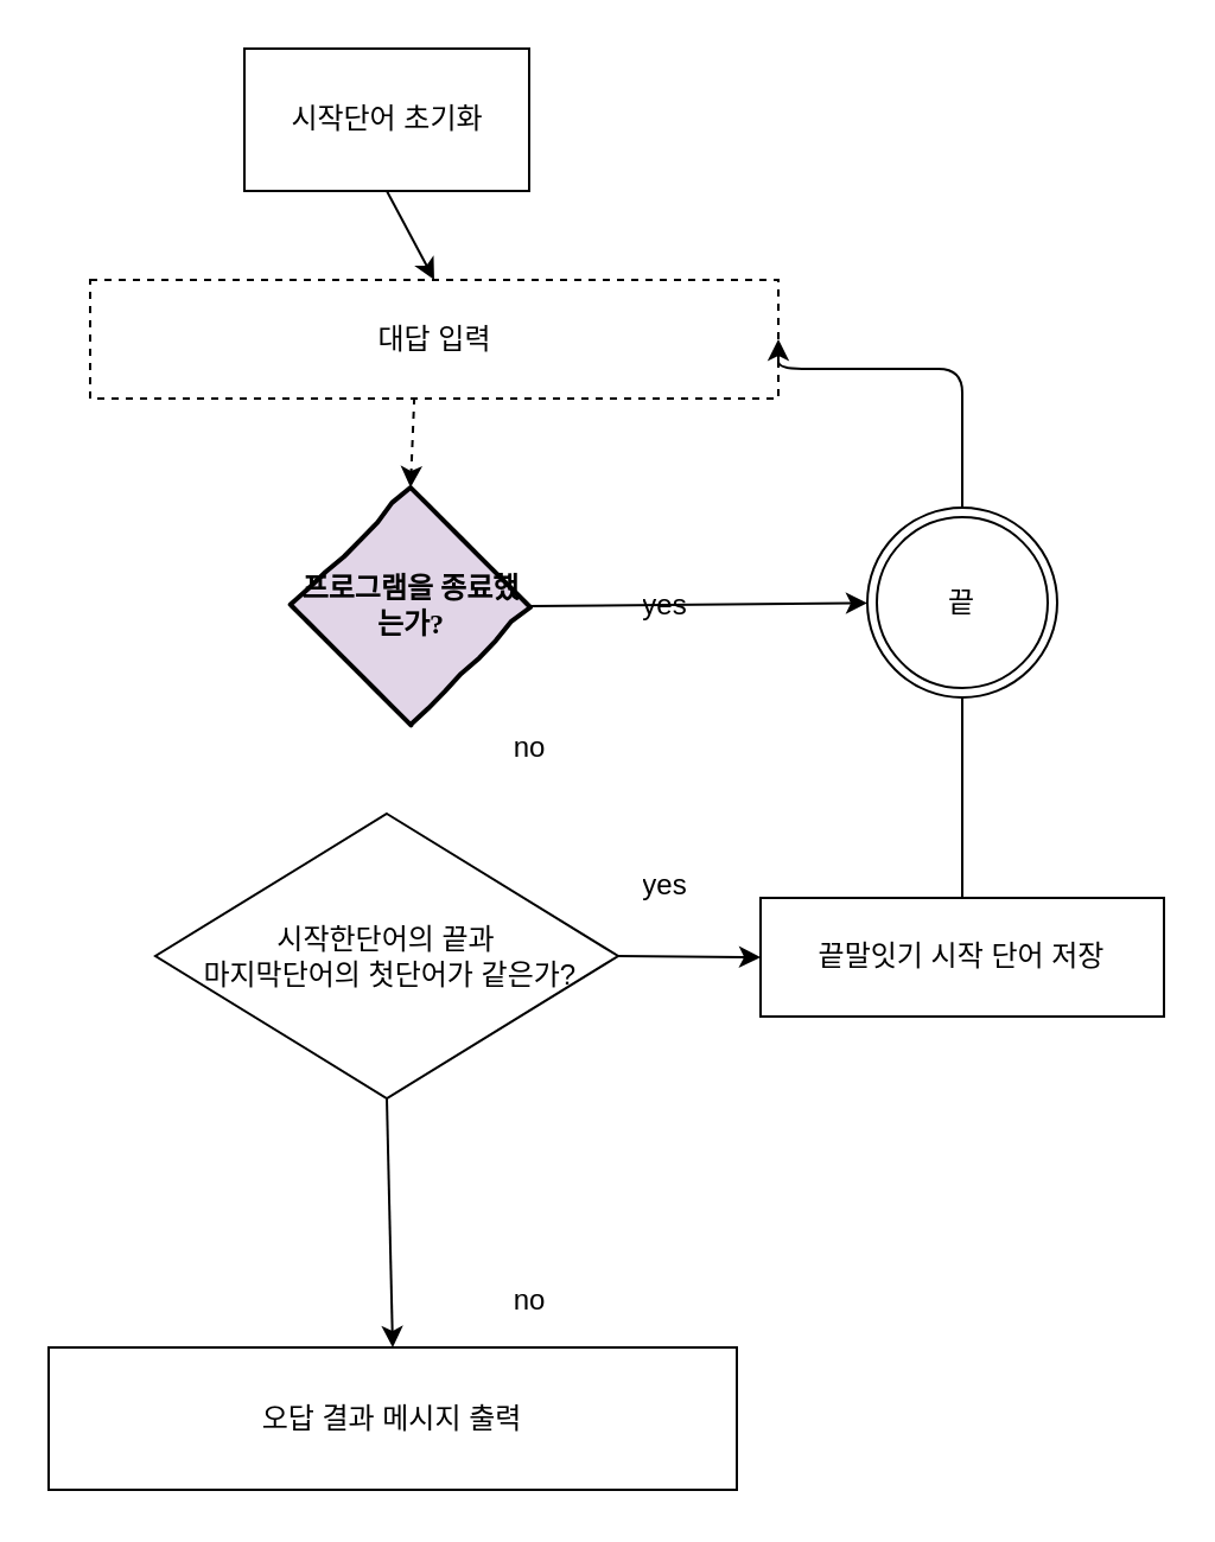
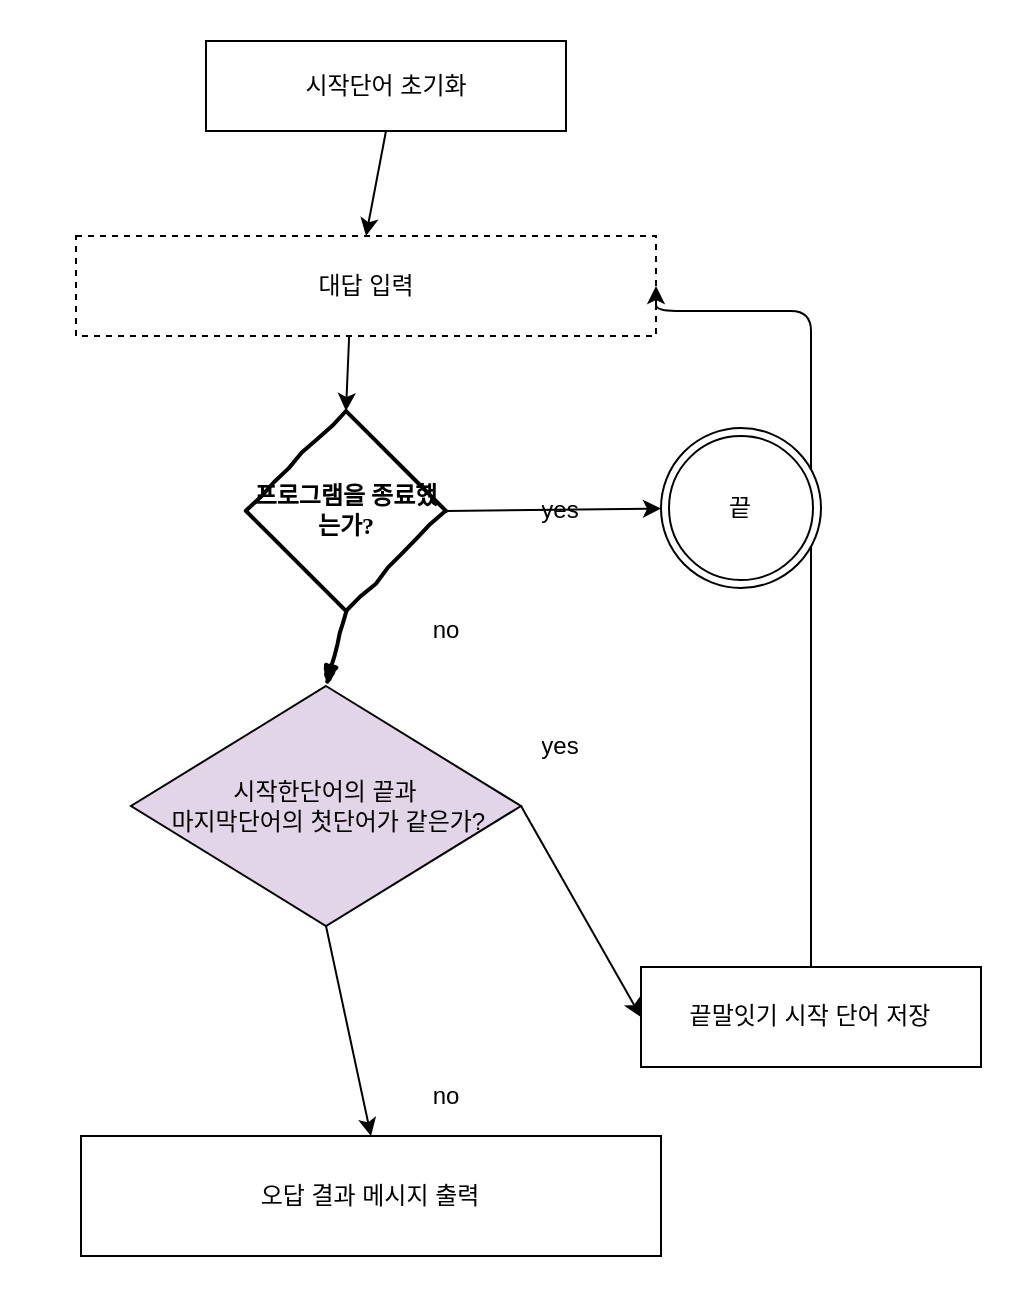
- <mxCell id="9" value="시작단어 초기화" style="rounded=0;whiteSpace=wrap;html=1;" vertex="1" parent="1"><mxGeometry x="102.5" y="20" width="120" height="60" as="geometry" /></mxCell>
+ <mxCell id="9" value="시작단어 초기화" style="rounded=0;whiteSpace=wrap;html=1;" vertex="1" parent="1"><mxGeometry x="102.5" y="20" width="180" height="45" as="geometry" /></mxCell>
- <mxCell id="18" value="" style="endArrow=classic;html=1;entryX=0.5;entryY=0;entryDx=0;entryDy=0;exitX=0.471;exitY=0.99;exitDx=0;exitDy=0;exitPerimeter=0;dashed=1;" edge="1" parent="1" source="3" target="12"><mxGeometry width="50" height="50" relative="1" as="geometry"><mxPoint x="20" y="695" as="sourcePoint" /><mxPoint x="70" y="645" as="targetPoint" /></mxGeometry></mxCell>
+ <mxCell id="18" value="" style="endArrow=classic;html=1;entryX=0.5;entryY=0;entryDx=0;entryDy=0;exitX=0.471;exitY=0.99;exitDx=0;exitDy=0;exitPerimeter=0;" edge="1" parent="1" source="3" target="12"><mxGeometry width="50" height="50" relative="1" as="geometry"><mxPoint x="20" y="695" as="sourcePoint" /><mxPoint x="70" y="645" as="targetPoint" /></mxGeometry></mxCell>
- <mxCell id="16" value="끝" style="ellipse;shape=doubleEllipse;whiteSpace=wrap;html=1;aspect=fixed;" vertex="1" parent="1"><mxGeometry x="365" y="213.5" width="80" height="80" as="geometry" /></mxCell>
+ <mxCell id="16" value="끝" style="ellipse;shape=doubleEllipse;whiteSpace=wrap;html=1;aspect=fixed;" vertex="1" parent="1"><mxGeometry x="330" y="213.5" width="80" height="80" as="geometry" /></mxCell>
- <mxCell id="12" value="프로그램을 종료했는가?" style="rhombus;html=1;align=center;whiteSpace=wrap;comic=1;strokeWidth=2;fontFamily=Comic Sans MS;fontStyle=1;fillColor=#e1d5e7;" vertex="1" parent="1"><mxGeometry x="122.5" y="205" width="100" height="100" as="geometry" /></mxCell>
+ <mxCell id="12" value="프로그램을 종료했는가?" style="rhombus;html=1;align=center;whiteSpace=wrap;comic=1;strokeWidth=2;fontFamily=Comic Sans MS;fontStyle=1;" vertex="1" parent="1"><mxGeometry x="122.5" y="205" width="100" height="100" as="geometry" /></mxCell>
+ <mxCell id="17" value="" style="rounded=0;comic=1;strokeWidth=2;endArrow=blockThin;html=1;fontFamily=Comic Sans MS;fontStyle=1;entryX=0.5;entryY=0;entryDx=0;entryDy=0;exitX=0.5;exitY=1;exitDx=0;exitDy=0;" edge="1" parent="1" source="12" target="4"><mxGeometry width="50" height="50" relative="1" as="geometry"><mxPoint x="20" y="695" as="sourcePoint" /><mxPoint x="70" y="645" as="targetPoint" /></mxGeometry></mxCell>
- <mxCell id="4" value="시작한단어의 끝과&lt;br&gt;&amp;nbsp;마지막단어의 첫단어가 같은가?" style="rhombus;whiteSpace=wrap;html=1;" vertex="1" parent="1"><mxGeometry x="65" y="342.5" width="195" height="120" as="geometry" /></mxCell>
+ <mxCell id="4" value="시작한단어의 끝과&lt;br&gt;&amp;nbsp;마지막단어의 첫단어가 같은가?" style="rhombus;whiteSpace=wrap;html=1;fillColor=#e1d5e7;" vertex="1" parent="1"><mxGeometry x="65" y="342.5" width="195" height="120" as="geometry" /></mxCell>
- <mxCell id="2" value="끝말잇기 시작 단어 저장" style="rounded=0;whiteSpace=wrap;html=1;" vertex="1" parent="1"><mxGeometry x="320" y="378" width="170" height="50" as="geometry" /></mxCell>
+ <mxCell id="2" value="끝말잇기 시작 단어 저장" style="rounded=0;whiteSpace=wrap;html=1;" vertex="1" parent="1"><mxGeometry x="320" y="483" width="170" height="50" as="geometry" /></mxCell>
- <mxCell id="5" value="오답 결과 메시지 출력" style="rounded=0;whiteSpace=wrap;html=1;" vertex="1" parent="1"><mxGeometry x="20" y="567.5" width="290" height="60" as="geometry" /></mxCell>
+ <mxCell id="5" value="오답 결과 메시지 출력" style="rounded=0;whiteSpace=wrap;html=1;" vertex="1" parent="1"><mxGeometry x="40" y="567.5" width="290" height="60" as="geometry" /></mxCell>
